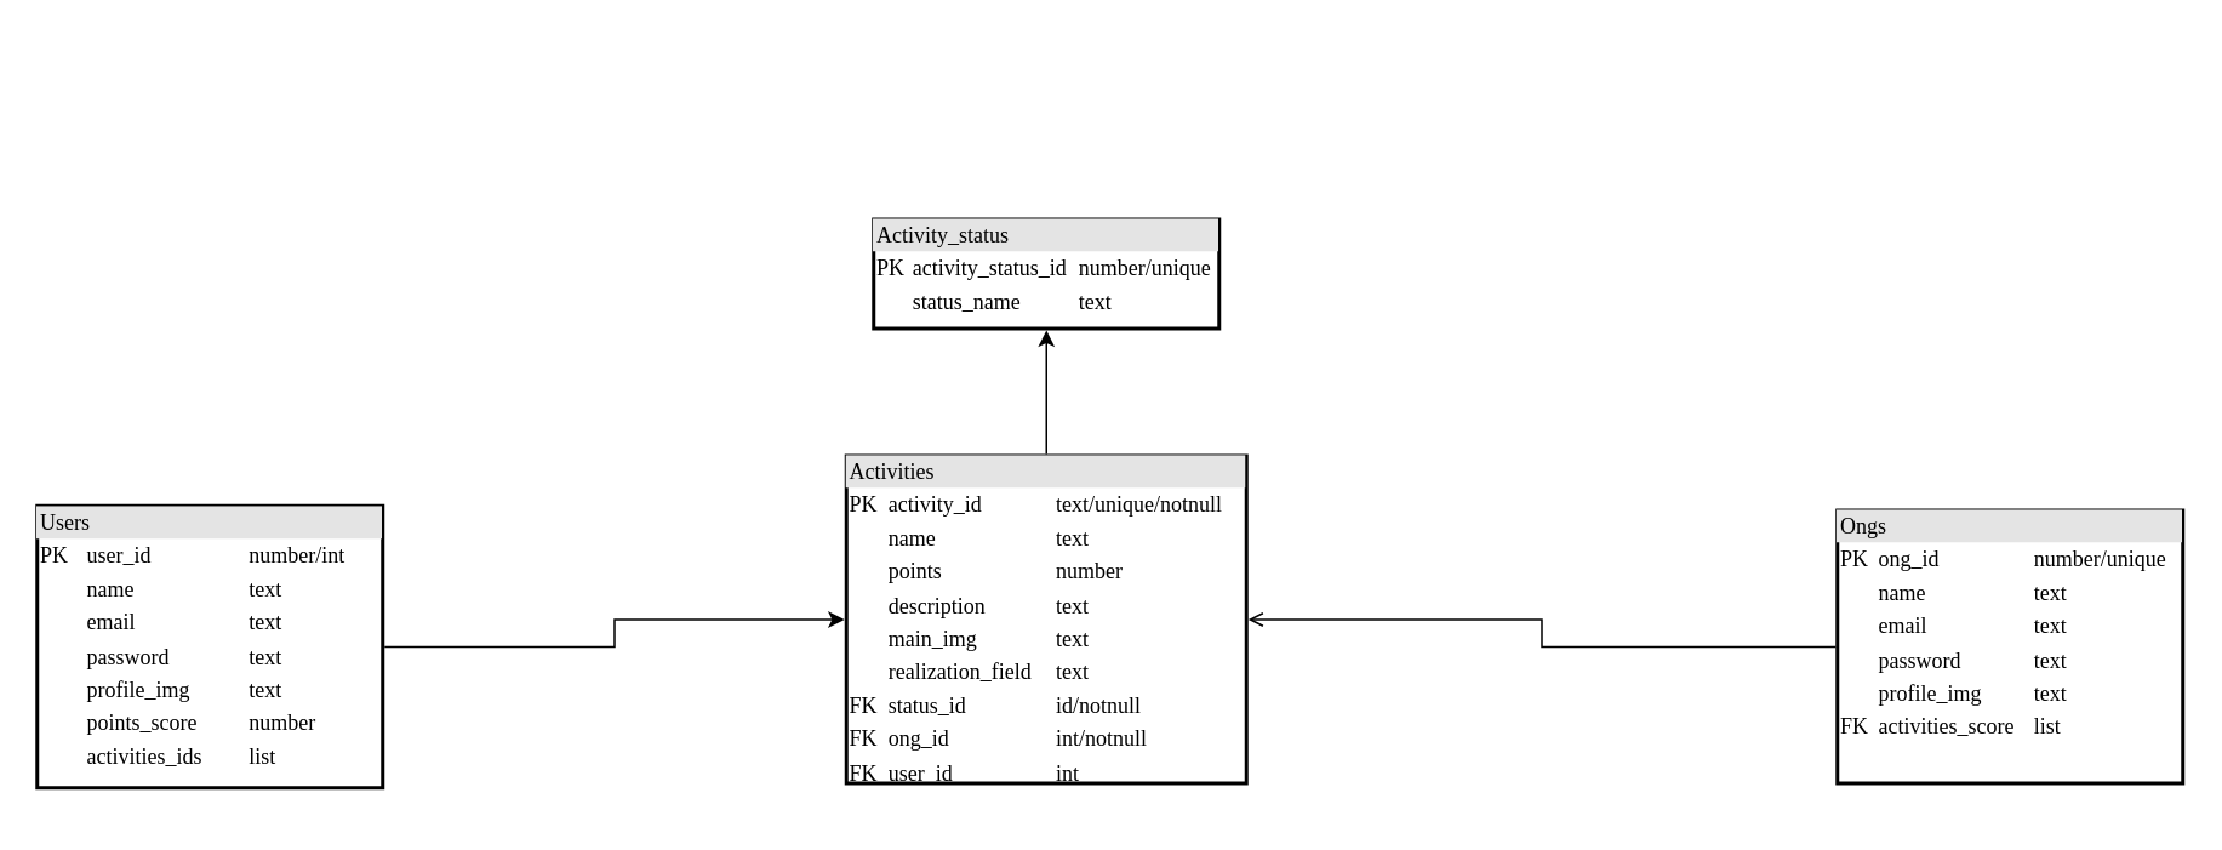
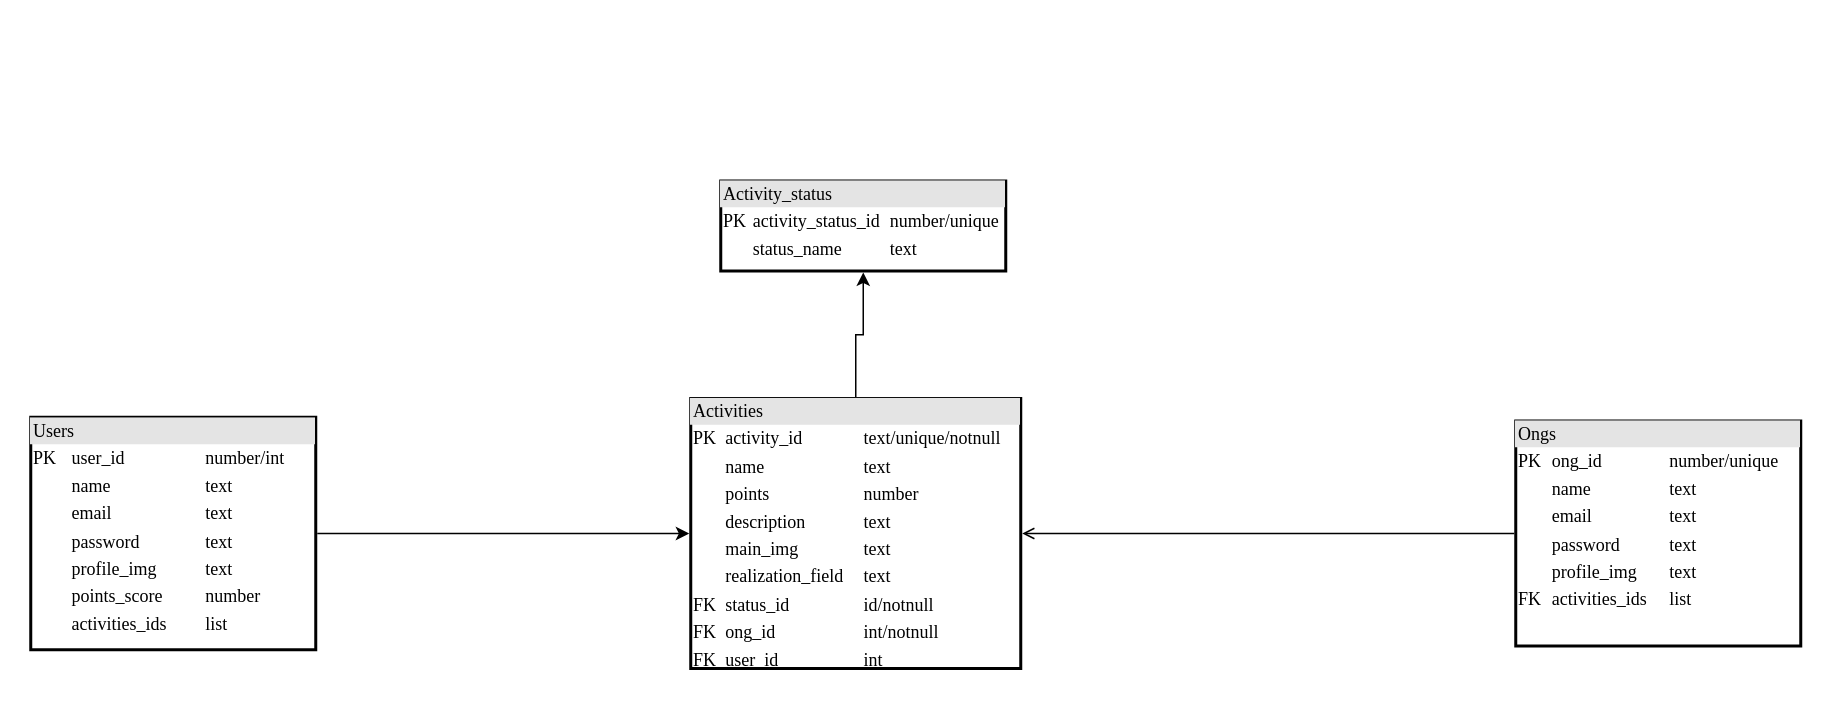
- <mxCell id="7" value="&lt;div style=&quot;box-sizing: border-box ; width: 100% ; background: #e4e4e4 ; padding: 2px&quot;&gt;Ongs&lt;/div&gt;&lt;table style=&quot;width: 100% ; font-size: 1em&quot; cellpadding=&quot;2&quot; cellspacing=&quot;0&quot;&gt;&lt;tbody&gt;&lt;tr&gt;&lt;td&gt;PK&lt;/td&gt;&lt;td&gt;ong_id&lt;/td&gt;&lt;td&gt;number/unique&lt;/td&gt;&lt;/tr&gt;&lt;tr&gt;&lt;td&gt;&lt;br&gt;&lt;/td&gt;&lt;td&gt;name&lt;/td&gt;&lt;td&gt;text&lt;/td&gt;&lt;/tr&gt;&lt;tr&gt;&lt;td&gt;&lt;/td&gt;&lt;td&gt;email&lt;/td&gt;&lt;td&gt;text&lt;/td&gt;&lt;/tr&gt;&lt;tr&gt;&lt;td&gt;&lt;br&gt;&lt;/td&gt;&lt;td&gt;password&lt;br&gt;&lt;/td&gt;&lt;td&gt;text&lt;/td&gt;&lt;/tr&gt;&lt;tr&gt;&lt;td&gt;&lt;br&gt;&lt;/td&gt;&lt;td&gt;profile_img&lt;/td&gt;&lt;td&gt;text&lt;/td&gt;&lt;/tr&gt;&lt;tr&gt;&lt;td&gt;FK&lt;/td&gt;&lt;td&gt;activities_score&lt;/td&gt;&lt;td&gt;list&lt;/td&gt;&lt;/tr&gt;&lt;/tbody&gt;&lt;/table&gt;" style="verticalAlign=top;align=left;overflow=fill;html=1;rounded=0;shadow=0;comic=0;labelBackgroundColor=none;strokeWidth=2;fontFamily=Verdana;fontSize=12;perimeterSpacing=1;" parent="1" vertex="1"><mxGeometry x="1010" y="280" width="190" height="150" as="geometry" /></mxCell>
+ <mxCell id="7" value="&lt;div style=&quot;box-sizing: border-box ; width: 100% ; background: #e4e4e4 ; padding: 2px&quot;&gt;Ongs&lt;/div&gt;&lt;table style=&quot;width: 100% ; font-size: 1em&quot; cellpadding=&quot;2&quot; cellspacing=&quot;0&quot;&gt;&lt;tbody&gt;&lt;tr&gt;&lt;td&gt;PK&lt;/td&gt;&lt;td&gt;ong_id&lt;/td&gt;&lt;td&gt;number/unique&lt;/td&gt;&lt;/tr&gt;&lt;tr&gt;&lt;td&gt;&lt;br&gt;&lt;/td&gt;&lt;td&gt;name&lt;/td&gt;&lt;td&gt;text&lt;/td&gt;&lt;/tr&gt;&lt;tr&gt;&lt;td&gt;&lt;/td&gt;&lt;td&gt;email&lt;/td&gt;&lt;td&gt;text&lt;/td&gt;&lt;/tr&gt;&lt;tr&gt;&lt;td&gt;&lt;br&gt;&lt;/td&gt;&lt;td&gt;password&lt;br&gt;&lt;/td&gt;&lt;td&gt;text&lt;/td&gt;&lt;/tr&gt;&lt;tr&gt;&lt;td&gt;&lt;br&gt;&lt;/td&gt;&lt;td&gt;profile_img&lt;/td&gt;&lt;td&gt;text&lt;/td&gt;&lt;/tr&gt;&lt;tr&gt;&lt;td&gt;FK&lt;/td&gt;&lt;td&gt;activities_ids&lt;/td&gt;&lt;td&gt;list&lt;/td&gt;&lt;/tr&gt;&lt;/tbody&gt;&lt;/table&gt;" style="verticalAlign=top;align=left;overflow=fill;html=1;rounded=0;shadow=0;comic=0;labelBackgroundColor=none;strokeWidth=2;fontFamily=Verdana;fontSize=12;perimeterSpacing=1;" parent="1" vertex="1"><mxGeometry x="1010" y="280" width="190" height="150" as="geometry" /></mxCell>
- <mxCell id="13" value="&lt;div style=&quot;box-sizing: border-box ; width: 100% ; background: #e4e4e4 ; padding: 2px&quot;&gt;Activities&lt;/div&gt;&lt;table style=&quot;width: 100% ; font-size: 1em&quot; cellpadding=&quot;2&quot; cellspacing=&quot;0&quot;&gt;&lt;tbody&gt;&lt;tr&gt;&lt;td&gt;PK&lt;/td&gt;&lt;td&gt;activity_id&lt;/td&gt;&lt;td&gt;text/unique/notnull&lt;/td&gt;&lt;/tr&gt;&lt;tr&gt;&lt;td&gt;&lt;br&gt;&lt;/td&gt;&lt;td&gt;name&lt;/td&gt;&lt;td&gt;text&lt;/td&gt;&lt;/tr&gt;&lt;tr&gt;&lt;td&gt;&lt;br&gt;&lt;/td&gt;&lt;td&gt;points&lt;/td&gt;&lt;td&gt;number&lt;/td&gt;&lt;/tr&gt;&lt;tr&gt;&lt;td&gt;&lt;/td&gt;&lt;td&gt;description&lt;/td&gt;&lt;td&gt;text&lt;/td&gt;&lt;/tr&gt;&lt;tr&gt;&lt;td&gt;&lt;br&gt;&lt;/td&gt;&lt;td&gt;main_img&lt;/td&gt;&lt;td&gt;text&lt;/td&gt;&lt;/tr&gt;&lt;tr&gt;&lt;td&gt;&lt;br&gt;&lt;/td&gt;&lt;td&gt;realization_field&lt;/td&gt;&lt;td&gt;text&lt;/td&gt;&lt;/tr&gt;&lt;tr&gt;&lt;td&gt;FK&lt;/td&gt;&lt;td&gt;status_id&lt;/td&gt;&lt;td&gt;id/notnull&lt;/td&gt;&lt;/tr&gt;&lt;tr&gt;&lt;td&gt;FK&lt;/td&gt;&lt;td&gt;ong_id&lt;/td&gt;&lt;td&gt;int/notnull&lt;/td&gt;&lt;/tr&gt;&lt;tr&gt;&lt;td&gt;FK&lt;/td&gt;&lt;td&gt;user_id&lt;/td&gt;&lt;td&gt;int&lt;/td&gt;&lt;/tr&gt;&lt;/tbody&gt;&lt;/table&gt;" style="verticalAlign=top;align=left;overflow=fill;html=1;rounded=0;shadow=0;comic=0;labelBackgroundColor=none;strokeWidth=2;fontFamily=Verdana;fontSize=12;perimeterSpacing=1;" parent="1" vertex="1"><mxGeometry x="465" y="250" width="220" height="180" as="geometry" /></mxCell>
+ <mxCell id="13" value="&lt;div style=&quot;box-sizing: border-box ; width: 100% ; background: #e4e4e4 ; padding: 2px&quot;&gt;Activities&lt;/div&gt;&lt;table style=&quot;width: 100% ; font-size: 1em&quot; cellpadding=&quot;2&quot; cellspacing=&quot;0&quot;&gt;&lt;tbody&gt;&lt;tr&gt;&lt;td&gt;PK&lt;/td&gt;&lt;td&gt;activity_id&lt;/td&gt;&lt;td&gt;text/unique/notnull&lt;/td&gt;&lt;/tr&gt;&lt;tr&gt;&lt;td&gt;&lt;br&gt;&lt;/td&gt;&lt;td&gt;name&lt;/td&gt;&lt;td&gt;text&lt;/td&gt;&lt;/tr&gt;&lt;tr&gt;&lt;td&gt;&lt;br&gt;&lt;/td&gt;&lt;td&gt;points&lt;/td&gt;&lt;td&gt;number&lt;/td&gt;&lt;/tr&gt;&lt;tr&gt;&lt;td&gt;&lt;/td&gt;&lt;td&gt;description&lt;/td&gt;&lt;td&gt;text&lt;/td&gt;&lt;/tr&gt;&lt;tr&gt;&lt;td&gt;&lt;br&gt;&lt;/td&gt;&lt;td&gt;main_img&lt;/td&gt;&lt;td&gt;text&lt;/td&gt;&lt;/tr&gt;&lt;tr&gt;&lt;td&gt;&lt;br&gt;&lt;/td&gt;&lt;td&gt;realization_field&lt;/td&gt;&lt;td&gt;text&lt;/td&gt;&lt;/tr&gt;&lt;tr&gt;&lt;td&gt;FK&lt;/td&gt;&lt;td&gt;status_id&lt;/td&gt;&lt;td&gt;id/notnull&lt;/td&gt;&lt;/tr&gt;&lt;tr&gt;&lt;td&gt;FK&lt;/td&gt;&lt;td&gt;ong_id&lt;/td&gt;&lt;td&gt;int/notnull&lt;/td&gt;&lt;/tr&gt;&lt;tr&gt;&lt;td&gt;FK&lt;/td&gt;&lt;td&gt;user_id&lt;/td&gt;&lt;td&gt;int&lt;/td&gt;&lt;/tr&gt;&lt;/tbody&gt;&lt;/table&gt;" style="verticalAlign=top;align=left;overflow=fill;html=1;rounded=0;shadow=0;comic=0;labelBackgroundColor=none;strokeWidth=2;fontFamily=Verdana;fontSize=12;perimeterSpacing=1;" parent="1" vertex="1"><mxGeometry x="460" y="265" width="220" height="180" as="geometry" /></mxCell>
